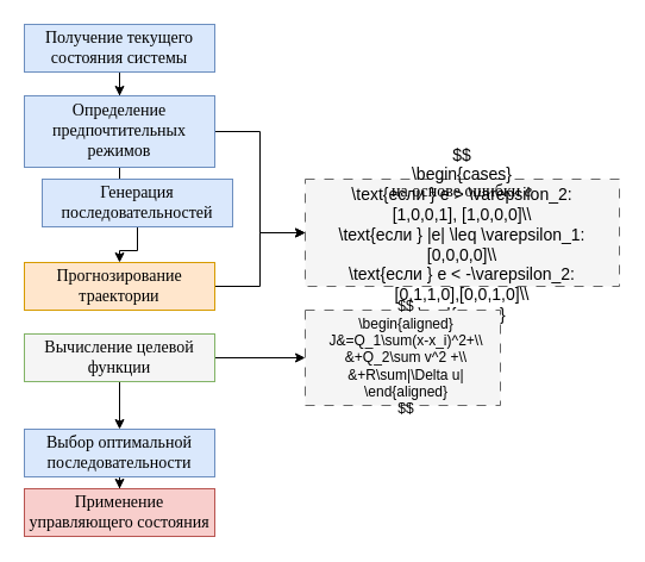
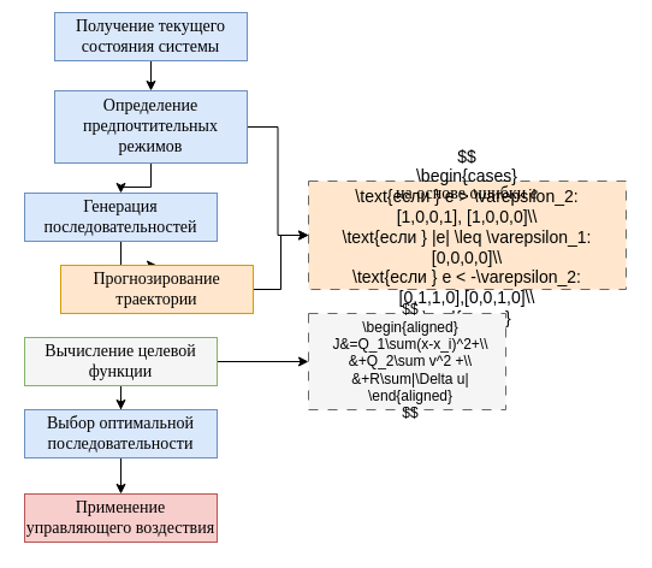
- <mxCell id="3" value="&lt;font face=&quot;Times New Roman&quot; style=&quot;font-size: 14px;&quot;&gt;Получение текущего&lt;/font&gt;&lt;div&gt;&lt;font face=&quot;Times New Roman&quot; style=&quot;font-size: 14px;&quot;&gt;состояния системы&lt;/font&gt;&lt;/div&gt;" style="rounded=0;whiteSpace=wrap;html=1;fillColor=#dae8fc;strokeColor=#6c8ebf;" vertex="1" parent="1"><mxGeometry x="20" y="20" width="160" height="40" as="geometry" /></mxCell>
+ <mxCell id="3" value="&lt;font face=&quot;Times New Roman&quot; style=&quot;font-size: 14px;&quot;&gt;Получение текущего&lt;/font&gt;&lt;div&gt;&lt;font face=&quot;Times New Roman&quot; style=&quot;font-size: 14px;&quot;&gt;состояния системы&lt;/font&gt;&lt;/div&gt;" style="rounded=0;whiteSpace=wrap;html=1;fillColor=#dae8fc;strokeColor=#6c8ebf;" vertex="1" parent="1"><mxGeometry x="45" y="10" width="160" height="40" as="geometry" /></mxCell>
- <mxCell id="6" value="&lt;font face=&quot;Times New Roman&quot;&gt;&lt;span style=&quot;font-size: 14px;&quot;&gt;Определение&lt;/span&gt;&lt;/font&gt;&lt;div&gt;&lt;font face=&quot;Times New Roman&quot;&gt;&lt;span style=&quot;font-size: 14px;&quot;&gt;предпочтительных&lt;/span&gt;&lt;/font&gt;&lt;/div&gt;&lt;div&gt;&lt;font face=&quot;Times New Roman&quot;&gt;&lt;span style=&quot;font-size: 14px;&quot;&gt;режимов&lt;/span&gt;&lt;/font&gt;&lt;/div&gt;" style="rounded=0;whiteSpace=wrap;html=1;fillColor=#dae8fc;strokeColor=#6c8ebf;" vertex="1" parent="1"><mxGeometry x="20" y="80" width="160" height="60" as="geometry" /></mxCell>
+ <mxCell id="6" value="&lt;font face=&quot;Times New Roman&quot;&gt;&lt;span style=&quot;font-size: 14px;&quot;&gt;Определение&lt;/span&gt;&lt;/font&gt;&lt;div&gt;&lt;font face=&quot;Times New Roman&quot;&gt;&lt;span style=&quot;font-size: 14px;&quot;&gt;предпочтительных&lt;/span&gt;&lt;/font&gt;&lt;/div&gt;&lt;div&gt;&lt;font face=&quot;Times New Roman&quot;&gt;&lt;span style=&quot;font-size: 14px;&quot;&gt;режимов&lt;/span&gt;&lt;/font&gt;&lt;/div&gt;" style="rounded=0;whiteSpace=wrap;html=1;fillColor=#dae8fc;strokeColor=#6c8ebf;" vertex="1" parent="1"><mxGeometry x="45" y="75" width="160" height="60" as="geometry" /></mxCell>
- <mxCell id="11" value="&lt;font face=&quot;Times New Roman&quot;&gt;&lt;span style=&quot;font-size: 14px;&quot;&gt;Генерация последовательностей&lt;/span&gt;&lt;/font&gt;" style="rounded=0;whiteSpace=wrap;html=1;fillColor=#dae8fc;strokeColor=#6c8ebf;" vertex="1" parent="1"><mxGeometry x="35" y="150" width="160" height="40" as="geometry" /></mxCell>
+ <mxCell id="11" value="&lt;font face=&quot;Times New Roman&quot;&gt;&lt;span style=&quot;font-size: 14px;&quot;&gt;Генерация последовательностей&lt;/span&gt;&lt;/font&gt;" style="rounded=0;whiteSpace=wrap;html=1;fillColor=#dae8fc;strokeColor=#6c8ebf;" vertex="1" parent="1"><mxGeometry x="20" y="160" width="160" height="40" as="geometry" /></mxCell>
- <mxCell id="8" value="&lt;font color=&quot;#000000&quot; face=&quot;Times New Roman&quot;&gt;на основе ошибки &lt;i style=&quot;&quot;&gt;e&lt;/i&gt;&lt;/font&gt;&lt;div&gt;&lt;font face=&quot;Times New Roman&quot; color=&quot;#000000&quot;&gt;&lt;i&gt;&lt;br&gt;&lt;/i&gt;&lt;/font&gt;&lt;div&gt;&lt;i style=&quot;color: rgb(0, 0, 0); font-family: &amp;quot;Times New Roman&amp;quot;; text-align: left; background-color: transparent;&quot;&gt;&lt;font&gt;&lt;br&gt;&lt;/font&gt;&lt;/i&gt;&lt;/div&gt;&lt;div&gt;&lt;i style=&quot;color: rgb(0, 0, 0); font-family: &amp;quot;Times New Roman&amp;quot;; text-align: left; background-color: transparent;&quot;&gt;&lt;font&gt;&lt;br&gt;&lt;/font&gt;&lt;/i&gt;&lt;/div&gt;&lt;div&gt;&lt;br&gt;&lt;/div&gt;&lt;/div&gt;" style="rounded=0;whiteSpace=wrap;html=1;fillColor=#f5f5f5;fontColor=#333333;strokeColor=#666666;dashed=1;dashPattern=8 8;fontSize=14;align=center;" vertex="1" parent="1"><mxGeometry x="256" y="150" width="264" height="90" as="geometry" /></mxCell>
+ <mxCell id="8" value="&lt;font color=&quot;#000000&quot; face=&quot;Times New Roman&quot;&gt;на основе ошибки &lt;i style=&quot;&quot;&gt;e&lt;/i&gt;&lt;/font&gt;&lt;div&gt;&lt;font face=&quot;Times New Roman&quot; color=&quot;#000000&quot;&gt;&lt;i&gt;&lt;br&gt;&lt;/i&gt;&lt;/font&gt;&lt;div&gt;&lt;i style=&quot;color: rgb(0, 0, 0); font-family: &amp;quot;Times New Roman&amp;quot;; text-align: left; background-color: transparent;&quot;&gt;&lt;font&gt;&lt;br&gt;&lt;/font&gt;&lt;/i&gt;&lt;/div&gt;&lt;div&gt;&lt;i style=&quot;color: rgb(0, 0, 0); font-family: &amp;quot;Times New Roman&amp;quot;; text-align: left; background-color: transparent;&quot;&gt;&lt;font&gt;&lt;br&gt;&lt;/font&gt;&lt;/i&gt;&lt;/div&gt;&lt;div&gt;&lt;br&gt;&lt;/div&gt;&lt;/div&gt;" style="rounded=0;whiteSpace=wrap;html=1;fillColor=#ffe6cc;fontColor=#333333;strokeColor=#666666;dashed=1;dashPattern=8 8;fontSize=14;align=center;" vertex="1" parent="1"><mxGeometry x="256" y="150" width="264" height="90" as="geometry" /></mxCell>
- <mxCell id="13" value="&lt;font face=&quot;Times New Roman&quot;&gt;&lt;span style=&quot;font-size: 14px;&quot;&gt;Прогнозирование&lt;/span&gt;&lt;/font&gt;&lt;div&gt;&lt;font face=&quot;Times New Roman&quot;&gt;&lt;span style=&quot;font-size: 14px;&quot;&gt;траектории&lt;/span&gt;&lt;/font&gt;&lt;/div&gt;" style="rounded=0;whiteSpace=wrap;html=1;fillColor=#ffe6cc;strokeColor=#d79b00;" vertex="1" parent="1"><mxGeometry x="20" y="220" width="160" height="40" as="geometry" /></mxCell>
+ <mxCell id="13" value="&lt;font face=&quot;Times New Roman&quot;&gt;&lt;span style=&quot;font-size: 14px;&quot;&gt;Прогнозирование&lt;/span&gt;&lt;/font&gt;&lt;div&gt;&lt;font face=&quot;Times New Roman&quot;&gt;&lt;span style=&quot;font-size: 14px;&quot;&gt;траектории&lt;/span&gt;&lt;/font&gt;&lt;/div&gt;" style="rounded=0;whiteSpace=wrap;html=1;fillColor=#ffe6cc;strokeColor=#d79b00;" vertex="1" parent="1"><mxGeometry x="50" y="220" width="160" height="40" as="geometry" /></mxCell>
- <mxCell id="18" value="&lt;font face=&quot;Times New Roman&quot;&gt;&lt;span style=&quot;font-size: 14px;&quot;&gt;Выбор оптимальной&lt;/span&gt;&lt;/font&gt;&lt;div&gt;&lt;font face=&quot;Times New Roman&quot;&gt;&lt;span style=&quot;font-size: 14px;&quot;&gt;последовательности&lt;/span&gt;&lt;/font&gt;&lt;/div&gt;" style="rounded=0;whiteSpace=wrap;html=1;fillColor=#dae8fc;strokeColor=#6c8ebf;" vertex="1" parent="1"><mxGeometry x="20" y="360" width="160" height="40" as="geometry" /></mxCell>
+ <mxCell id="18" value="&lt;font face=&quot;Times New Roman&quot;&gt;&lt;span style=&quot;font-size: 14px;&quot;&gt;Выбор оптимальной&lt;/span&gt;&lt;/font&gt;&lt;div&gt;&lt;font face=&quot;Times New Roman&quot;&gt;&lt;span style=&quot;font-size: 14px;&quot;&gt;последовательности&lt;/span&gt;&lt;/font&gt;&lt;/div&gt;" style="rounded=0;whiteSpace=wrap;html=1;fillColor=#dae8fc;strokeColor=#6c8ebf;" vertex="1" parent="1"><mxGeometry x="20" y="340" width="160" height="40" as="geometry" /></mxCell>
- <mxCell id="19" value="&lt;font face=&quot;Times New Roman&quot;&gt;&lt;span style=&quot;font-size: 14px;&quot;&gt;Применение&lt;/span&gt;&lt;/font&gt;&lt;div&gt;&lt;font face=&quot;Times New Roman&quot;&gt;&lt;span style=&quot;font-size: 14px;&quot;&gt;управляющего состояния&lt;/span&gt;&lt;/font&gt;&lt;/div&gt;" style="rounded=0;whiteSpace=wrap;html=1;fillColor=#f8cecc;strokeColor=#b85450;" vertex="1" parent="1"><mxGeometry x="20" y="410" width="160" height="40" as="geometry" /></mxCell>
+ <mxCell id="19" value="&lt;font face=&quot;Times New Roman&quot;&gt;&lt;span style=&quot;font-size: 14px;&quot;&gt;Применение&lt;/span&gt;&lt;/font&gt;&lt;div&gt;&lt;font face=&quot;Times New Roman&quot;&gt;&lt;span style=&quot;font-size: 14px;&quot;&gt;управляющего воздествия&lt;/span&gt;&lt;/font&gt;&lt;/div&gt;" style="rounded=0;whiteSpace=wrap;html=1;fillColor=#f8cecc;strokeColor=#b85450;" vertex="1" parent="1"><mxGeometry x="20" y="410" width="160" height="40" as="geometry" /></mxCell>
